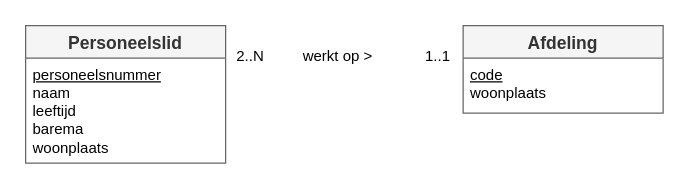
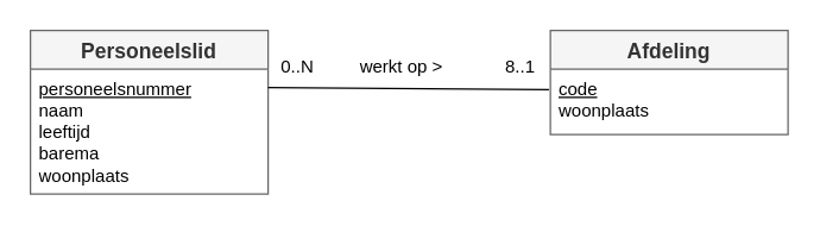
- <mxCell id="8" value="2..N" style="text;html=1;whiteSpace=wrap;strokeColor=none;fillColor=none;align=center;verticalAlign=middle;rounded=0;" vertex="1" parent="1"><mxGeometry x="170" y="30" width="60" height="30" as="geometry" /></mxCell>
+ <mxCell id="8" value="0..N" style="text;html=1;whiteSpace=wrap;strokeColor=none;fillColor=none;align=center;verticalAlign=middle;rounded=0;" vertex="1" parent="1"><mxGeometry x="170" y="30" width="60" height="30" as="geometry" /></mxCell>
- <mxCell id="9" value="1..1" style="text;html=1;whiteSpace=wrap;strokeColor=none;fillColor=none;align=center;verticalAlign=middle;rounded=0;" vertex="1" parent="1"><mxGeometry x="320" y="30" width="60" height="30" as="geometry" /></mxCell>
+ <mxCell id="9" value="8..1" style="text;html=1;whiteSpace=wrap;strokeColor=none;fillColor=none;align=center;verticalAlign=middle;rounded=0;" vertex="1" parent="1"><mxGeometry x="320" y="30" width="60" height="30" as="geometry" /></mxCell>
+ <mxCell id="6" value="" style="endArrow=none;html=1;rounded=0;exitX=1;exitY=0.148;exitDx=0;exitDy=0;exitPerimeter=0;entryX=-0.006;entryY=0.313;entryDx=0;entryDy=0;entryPerimeter=0;" edge="1" parent="1" source="3" target="5"><mxGeometry width="50" height="50" relative="1" as="geometry"><mxPoint x="230" y="160" as="sourcePoint" /><mxPoint x="280" y="110" as="targetPoint" /></mxGeometry></mxCell>
